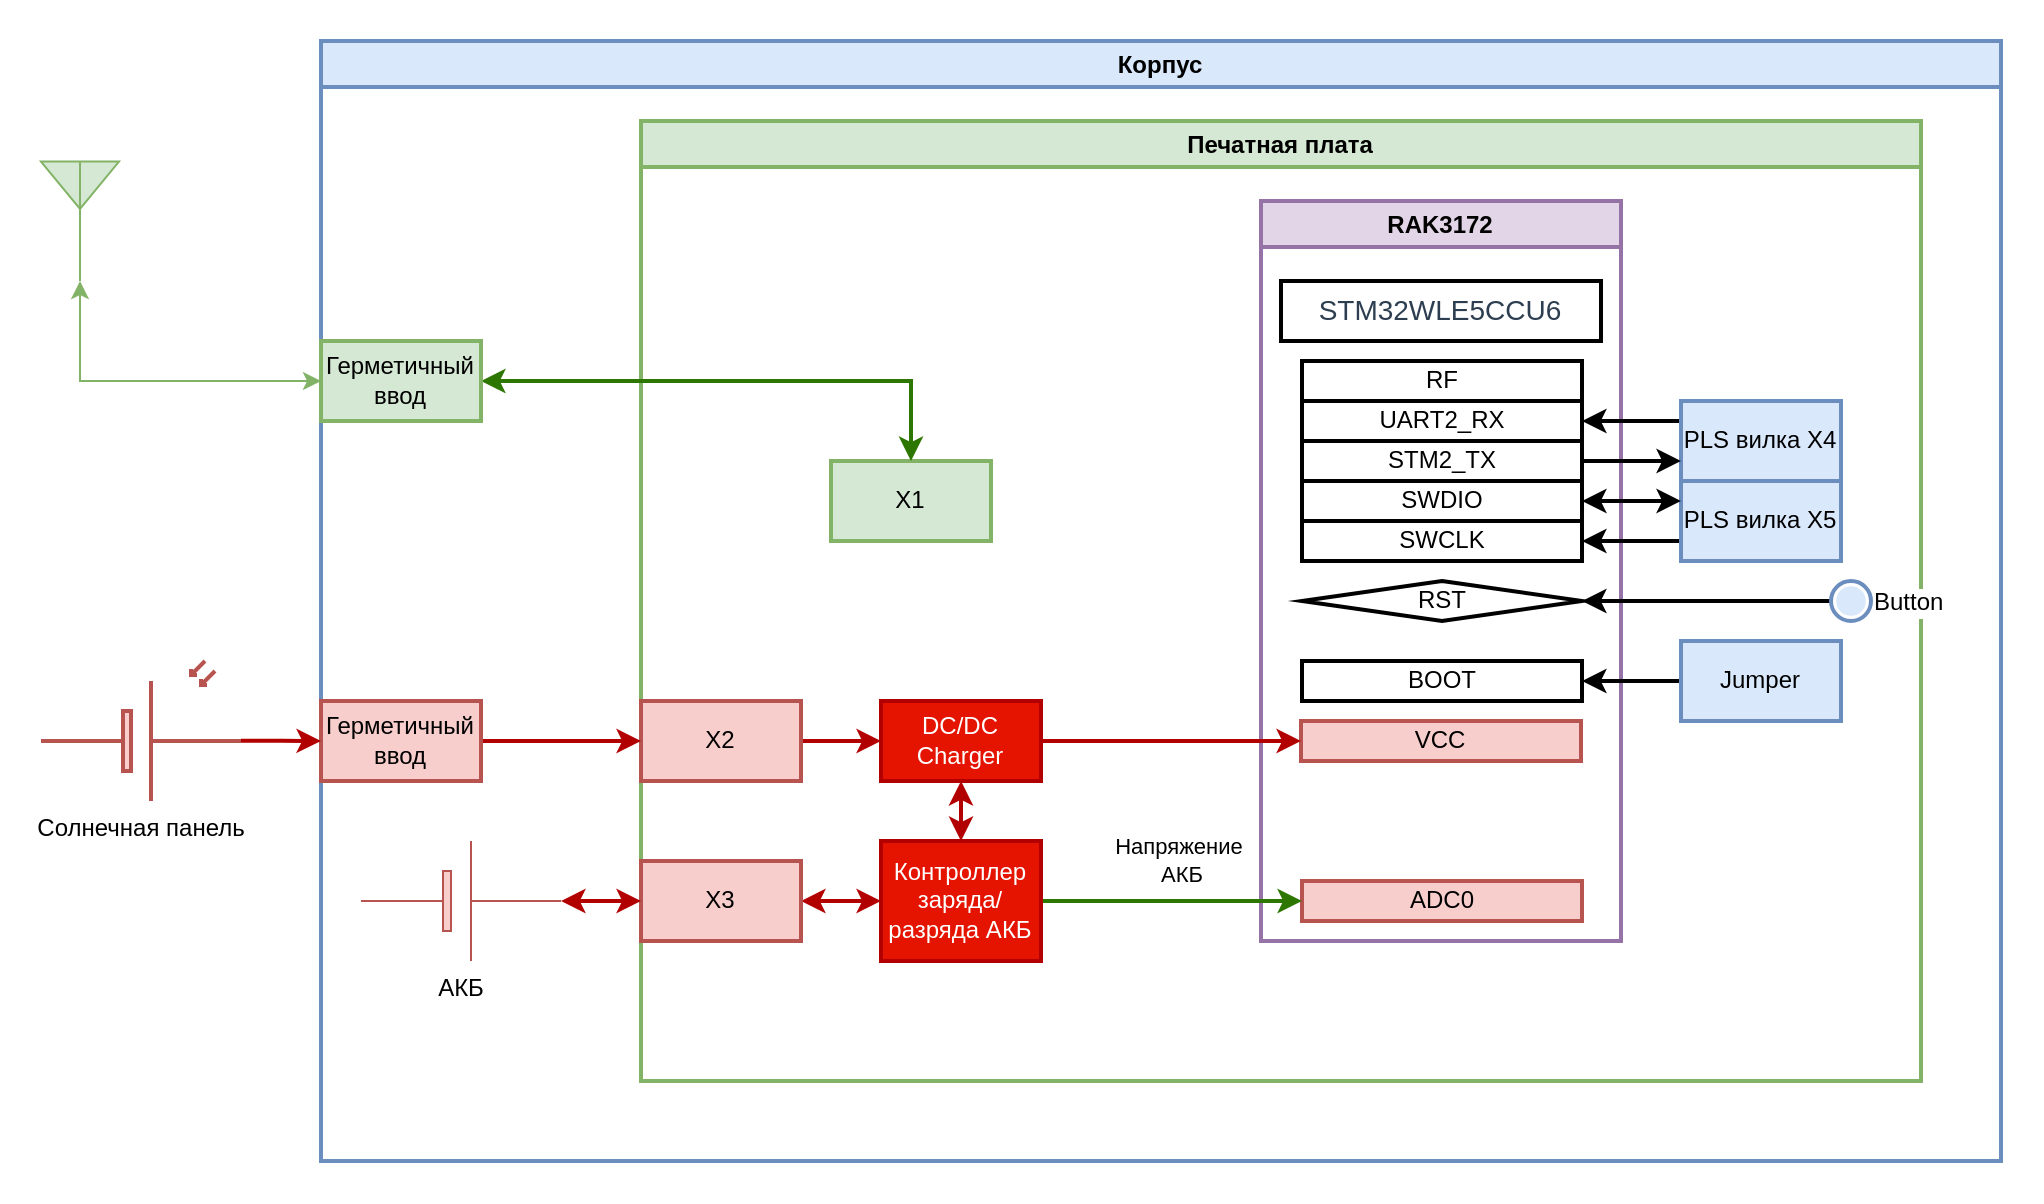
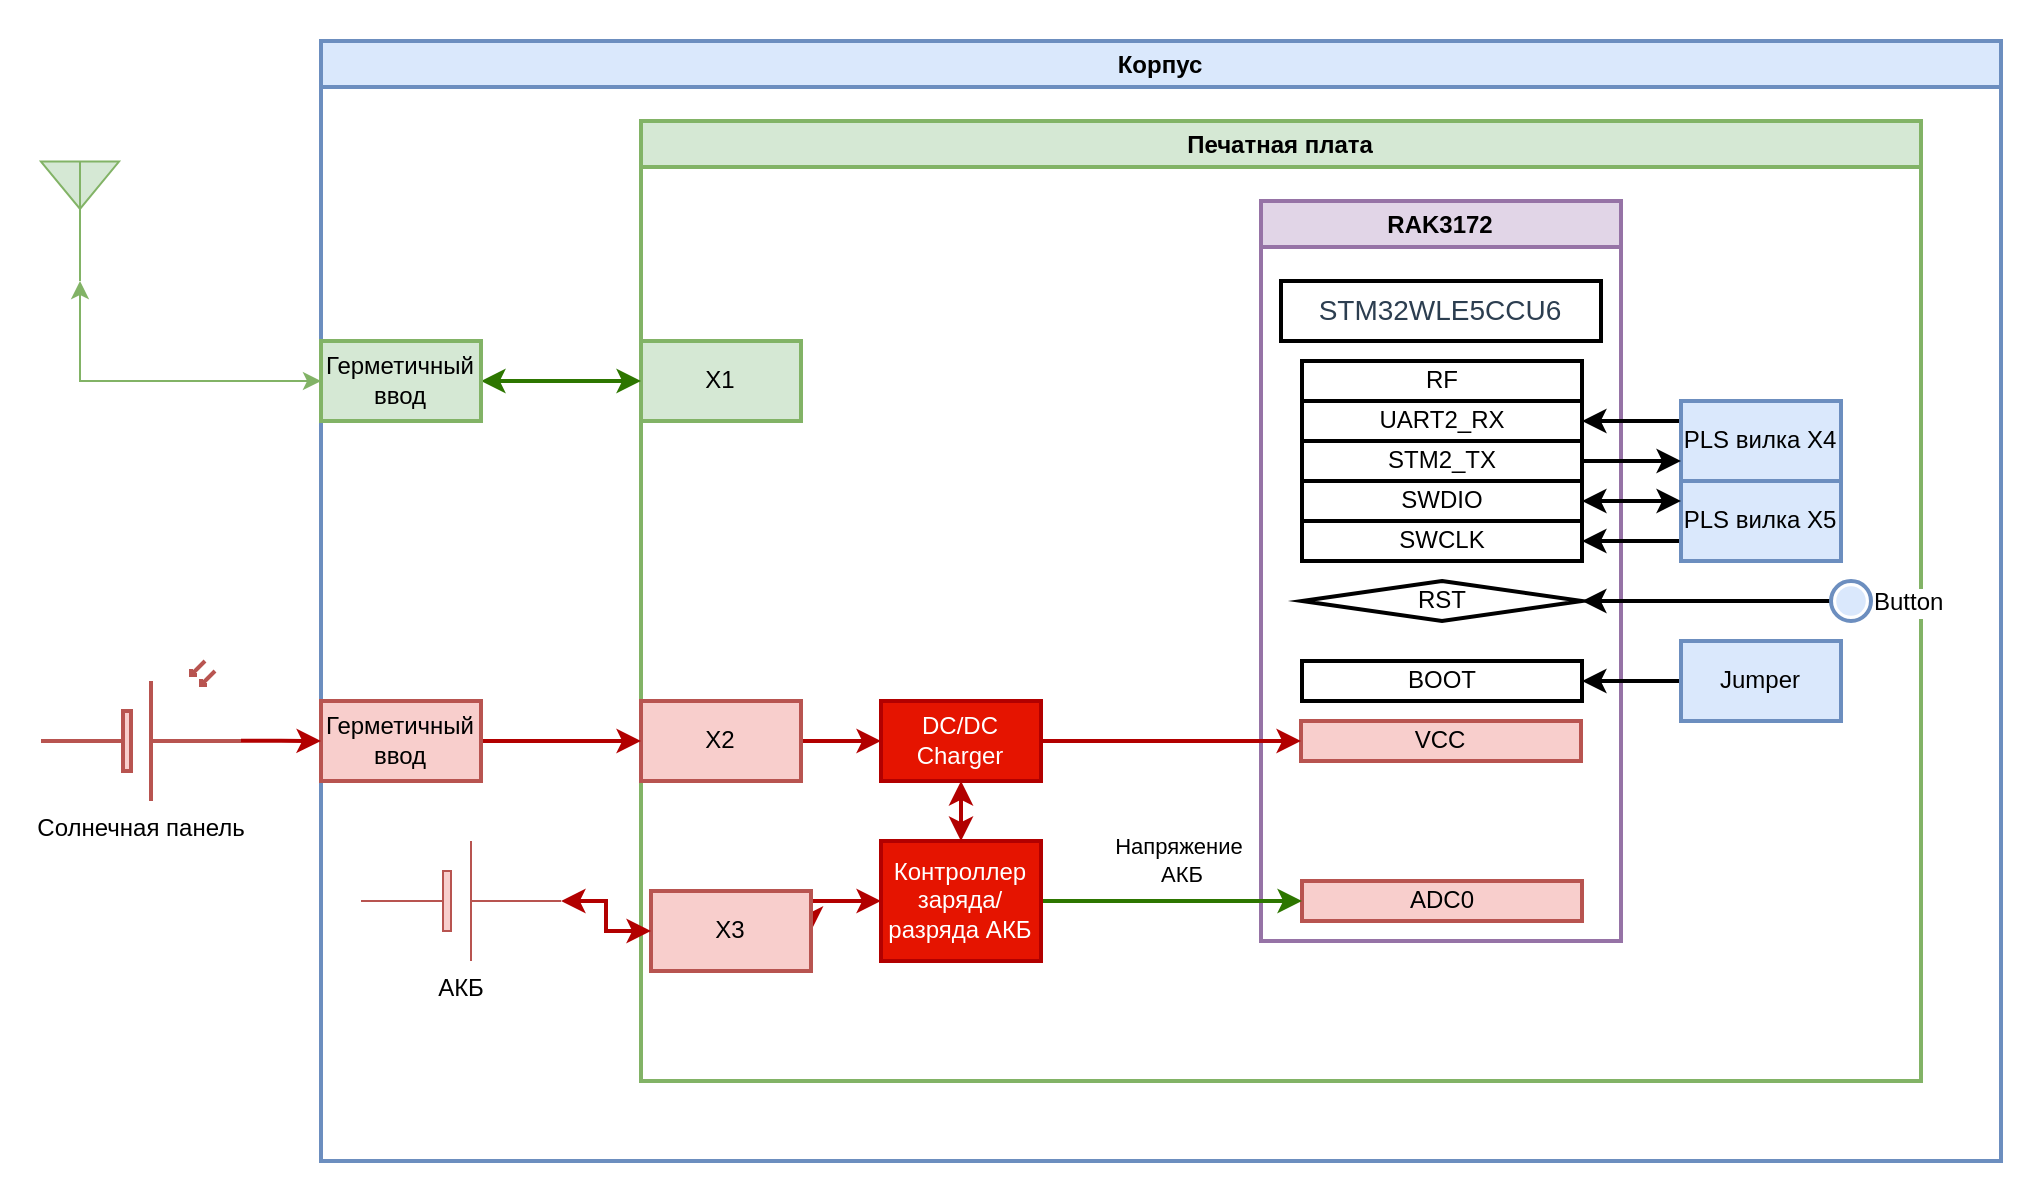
- <mxCell id="32" value="X1" style="rounded=0;whiteSpace=wrap;html=1;strokeWidth=2;fillColor=#d5e8d4;strokeColor=#82b366;" vertex="1" parent="3"><mxGeometry x="95" y="170" width="80" height="40" as="geometry" /></mxCell>
+ <mxCell id="32" value="X1" style="rounded=0;whiteSpace=wrap;html=1;strokeWidth=2;fillColor=#d5e8d4;strokeColor=#82b366;" vertex="1" parent="3"><mxGeometry y="110" width="80" height="40" as="geometry" /></mxCell>
- <mxCell id="34" value="X3" style="rounded=0;whiteSpace=wrap;html=1;strokeWidth=2;fillColor=#f8cecc;strokeColor=#b85450;" vertex="1" parent="3"><mxGeometry y="370" width="80" height="40" as="geometry" /></mxCell>
+ <mxCell id="34" value="X3" style="rounded=0;whiteSpace=wrap;html=1;strokeWidth=2;fillColor=#f8cecc;strokeColor=#b85450;" vertex="1" parent="3"><mxGeometry x="5" y="385" width="80" height="40" as="geometry" /></mxCell>
